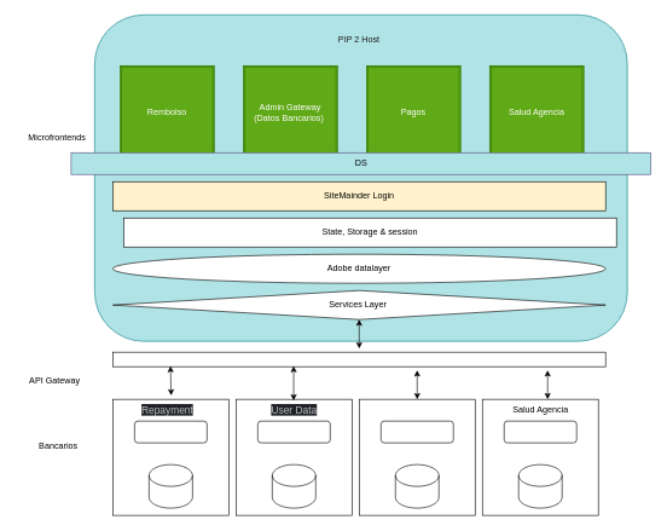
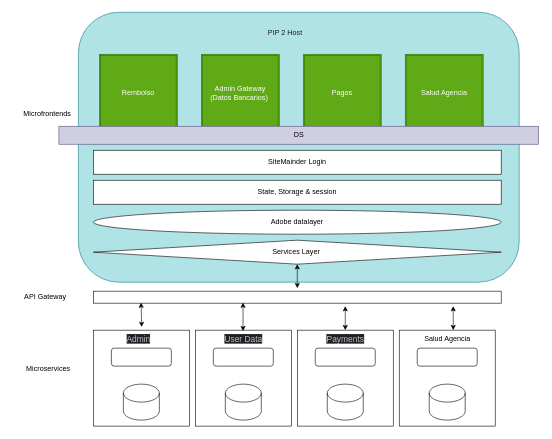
- <mxCell id="36" value="PIP 2 Host" style="text;html=1;strokeColor=none;fillColor=none;align=center;verticalAlign=middle;whiteSpace=wrap;rounded=0;fontColor=#1d1b1b;" vertex="1" parent="1"><mxGeometry x="465" y="40" width="60" height="30" as="geometry" /></mxCell>
+ <mxCell id="36" value="PIP 2 Host" style="text;html=1;strokeColor=none;fillColor=none;align=center;verticalAlign=middle;whiteSpace=wrap;rounded=0;fontColor=#1d1b1b;" vertex="1" parent="1"><mxGeometry x="445" y="40" width="60" height="30" as="geometry" /></mxCell>
- <mxCell id="35" value="DS" style="rounded=0;whiteSpace=wrap;html=1;fillColor=#b0e3e6;strokeColor=#56517e;" parent="1" vertex="1"><mxGeometry x="97.5" y="210" width="800" height="30" as="geometry" /></mxCell>
+ <mxCell id="35" value="DS" style="rounded=0;whiteSpace=wrap;html=1;fillColor=#d0cee2;strokeColor=#56517e;" parent="1" vertex="1"><mxGeometry x="97.5" y="210" width="800" height="30" as="geometry" /></mxCell>
- <mxCell id="37" value="&lt;span style=&quot;text-align: left;&quot;&gt;SiteMainder Login&lt;/span&gt;" style="rounded=0;whiteSpace=wrap;html=1;fillColor=#fff2cc;" vertex="1" parent="1"><mxGeometry x="155" y="250" width="680" height="40" as="geometry" /></mxCell>
+ <mxCell id="37" value="&lt;span style=&quot;text-align: left;&quot;&gt;SiteMainder Login&lt;/span&gt;" style="rounded=0;whiteSpace=wrap;html=1;" vertex="1" parent="1"><mxGeometry x="155" y="250" width="680" height="40" as="geometry" /></mxCell>
- <mxCell id="4" value="State, Storage &amp;amp; session" style="rounded=0;whiteSpace=wrap;html=1;" parent="1" vertex="1"><mxGeometry x="170" y="300" width="680" height="40" as="geometry" /></mxCell>
+ <mxCell id="4" value="State, Storage &amp;amp; session" style="rounded=0;whiteSpace=wrap;html=1;" parent="1" vertex="1"><mxGeometry x="155" y="300" width="680" height="40" as="geometry" /></mxCell>
- <mxCell id="7" value="API Gateway" style="text;html=1;strokeColor=none;fillColor=none;align=center;verticalAlign=middle;whiteSpace=wrap;rounded=0;" parent="1" vertex="1"><mxGeometry x="20" y="510" width="110" height="30" as="geometry" /></mxCell>
+ <mxCell id="7" value="API Gateway" style="text;html=1;strokeColor=none;fillColor=none;align=center;verticalAlign=middle;whiteSpace=wrap;rounded=0;" parent="1" vertex="1"><mxGeometry x="20" y="480" width="110" height="30" as="geometry" /></mxCell>
- <mxCell id="22" value="&lt;span style=&quot;color: rgb(189, 193, 198); font-family: arial, sans-serif; font-size: 14px; text-align: start; background-color: rgb(32, 33, 36);&quot;&gt;Repayment&lt;/span&gt;" style="text;html=1;align=center;verticalAlign=middle;resizable=0;points=[];autosize=1;strokeColor=none;fillColor=none;" parent="1" vertex="1"><mxGeometry x="180" y="550" width="100" height="30" as="geometry" /></mxCell>
+ <mxCell id="22" value="&lt;span style=&quot;color: rgb(189, 193, 198); font-family: arial, sans-serif; font-size: 14px; text-align: start; background-color: rgb(32, 33, 36);&quot;&gt;Admin&lt;/span&gt;" style="text;html=1;align=center;verticalAlign=middle;resizable=0;points=[];autosize=1;strokeColor=none;fillColor=none;" parent="1" vertex="1"><mxGeometry x="180" y="550" width="100" height="30" as="geometry" /></mxCell>
+ <mxCell id="32" value="&lt;span style=&quot;color: rgb(189, 193, 198); font-family: arial, sans-serif; font-size: 14px; text-align: start; background-color: rgb(32, 33, 36);&quot;&gt;Payments&lt;/span&gt;" style="text;html=1;align=center;verticalAlign=middle;resizable=0;points=[];autosize=1;strokeColor=none;fillColor=none;" parent="1" vertex="1"><mxGeometry x="530" y="550" width="90" height="30" as="geometry" /></mxCell>
- <mxCell id="10" value="Bancarios" style="text;html=1;strokeColor=none;fillColor=none;align=center;verticalAlign=middle;whiteSpace=wrap;rounded=0;" parent="1" vertex="1"><mxGeometry x="50" y="600" width="60" height="30" as="geometry" /></mxCell>
+ <mxCell id="10" value="Microservices" style="text;html=1;strokeColor=none;fillColor=none;align=center;verticalAlign=middle;whiteSpace=wrap;rounded=0;" parent="1" vertex="1"><mxGeometry x="50" y="600" width="60" height="30" as="geometry" /></mxCell>
